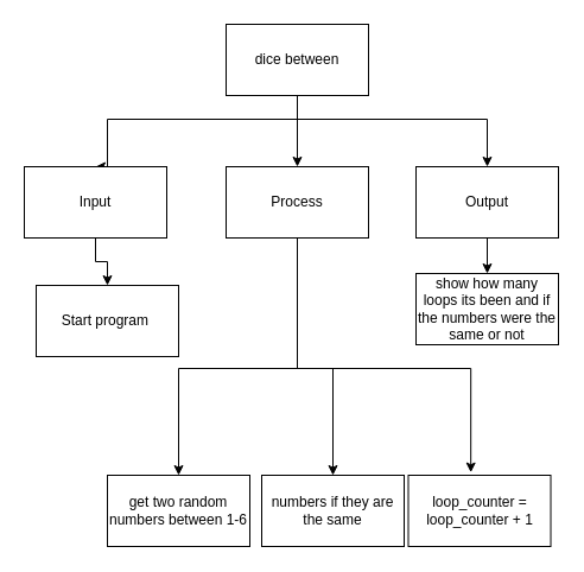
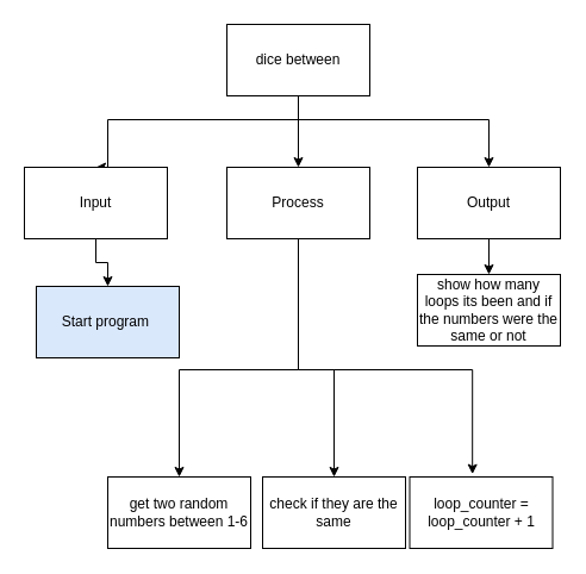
- <mxCell id="18" value="Start program&amp;nbsp;" style="rounded=0;whiteSpace=wrap;html=1;" parent="1" vertex="1"><mxGeometry x="30" y="240" width="120" height="60" as="geometry" /></mxCell>
+ <mxCell id="18" value="Start program&amp;nbsp;" style="rounded=0;whiteSpace=wrap;html=1;fillColor=#dae8fc;" parent="1" vertex="1"><mxGeometry x="30" y="240" width="120" height="60" as="geometry" /></mxCell>
- <mxCell id="20" value="numbers if they are the same" style="rounded=0;whiteSpace=wrap;html=1;" parent="1" vertex="1"><mxGeometry x="220" y="400" width="120" height="60" as="geometry" /></mxCell>
+ <mxCell id="20" value="check if they are the same" style="rounded=0;whiteSpace=wrap;html=1;" parent="1" vertex="1"><mxGeometry x="220" y="400" width="120" height="60" as="geometry" /></mxCell>
